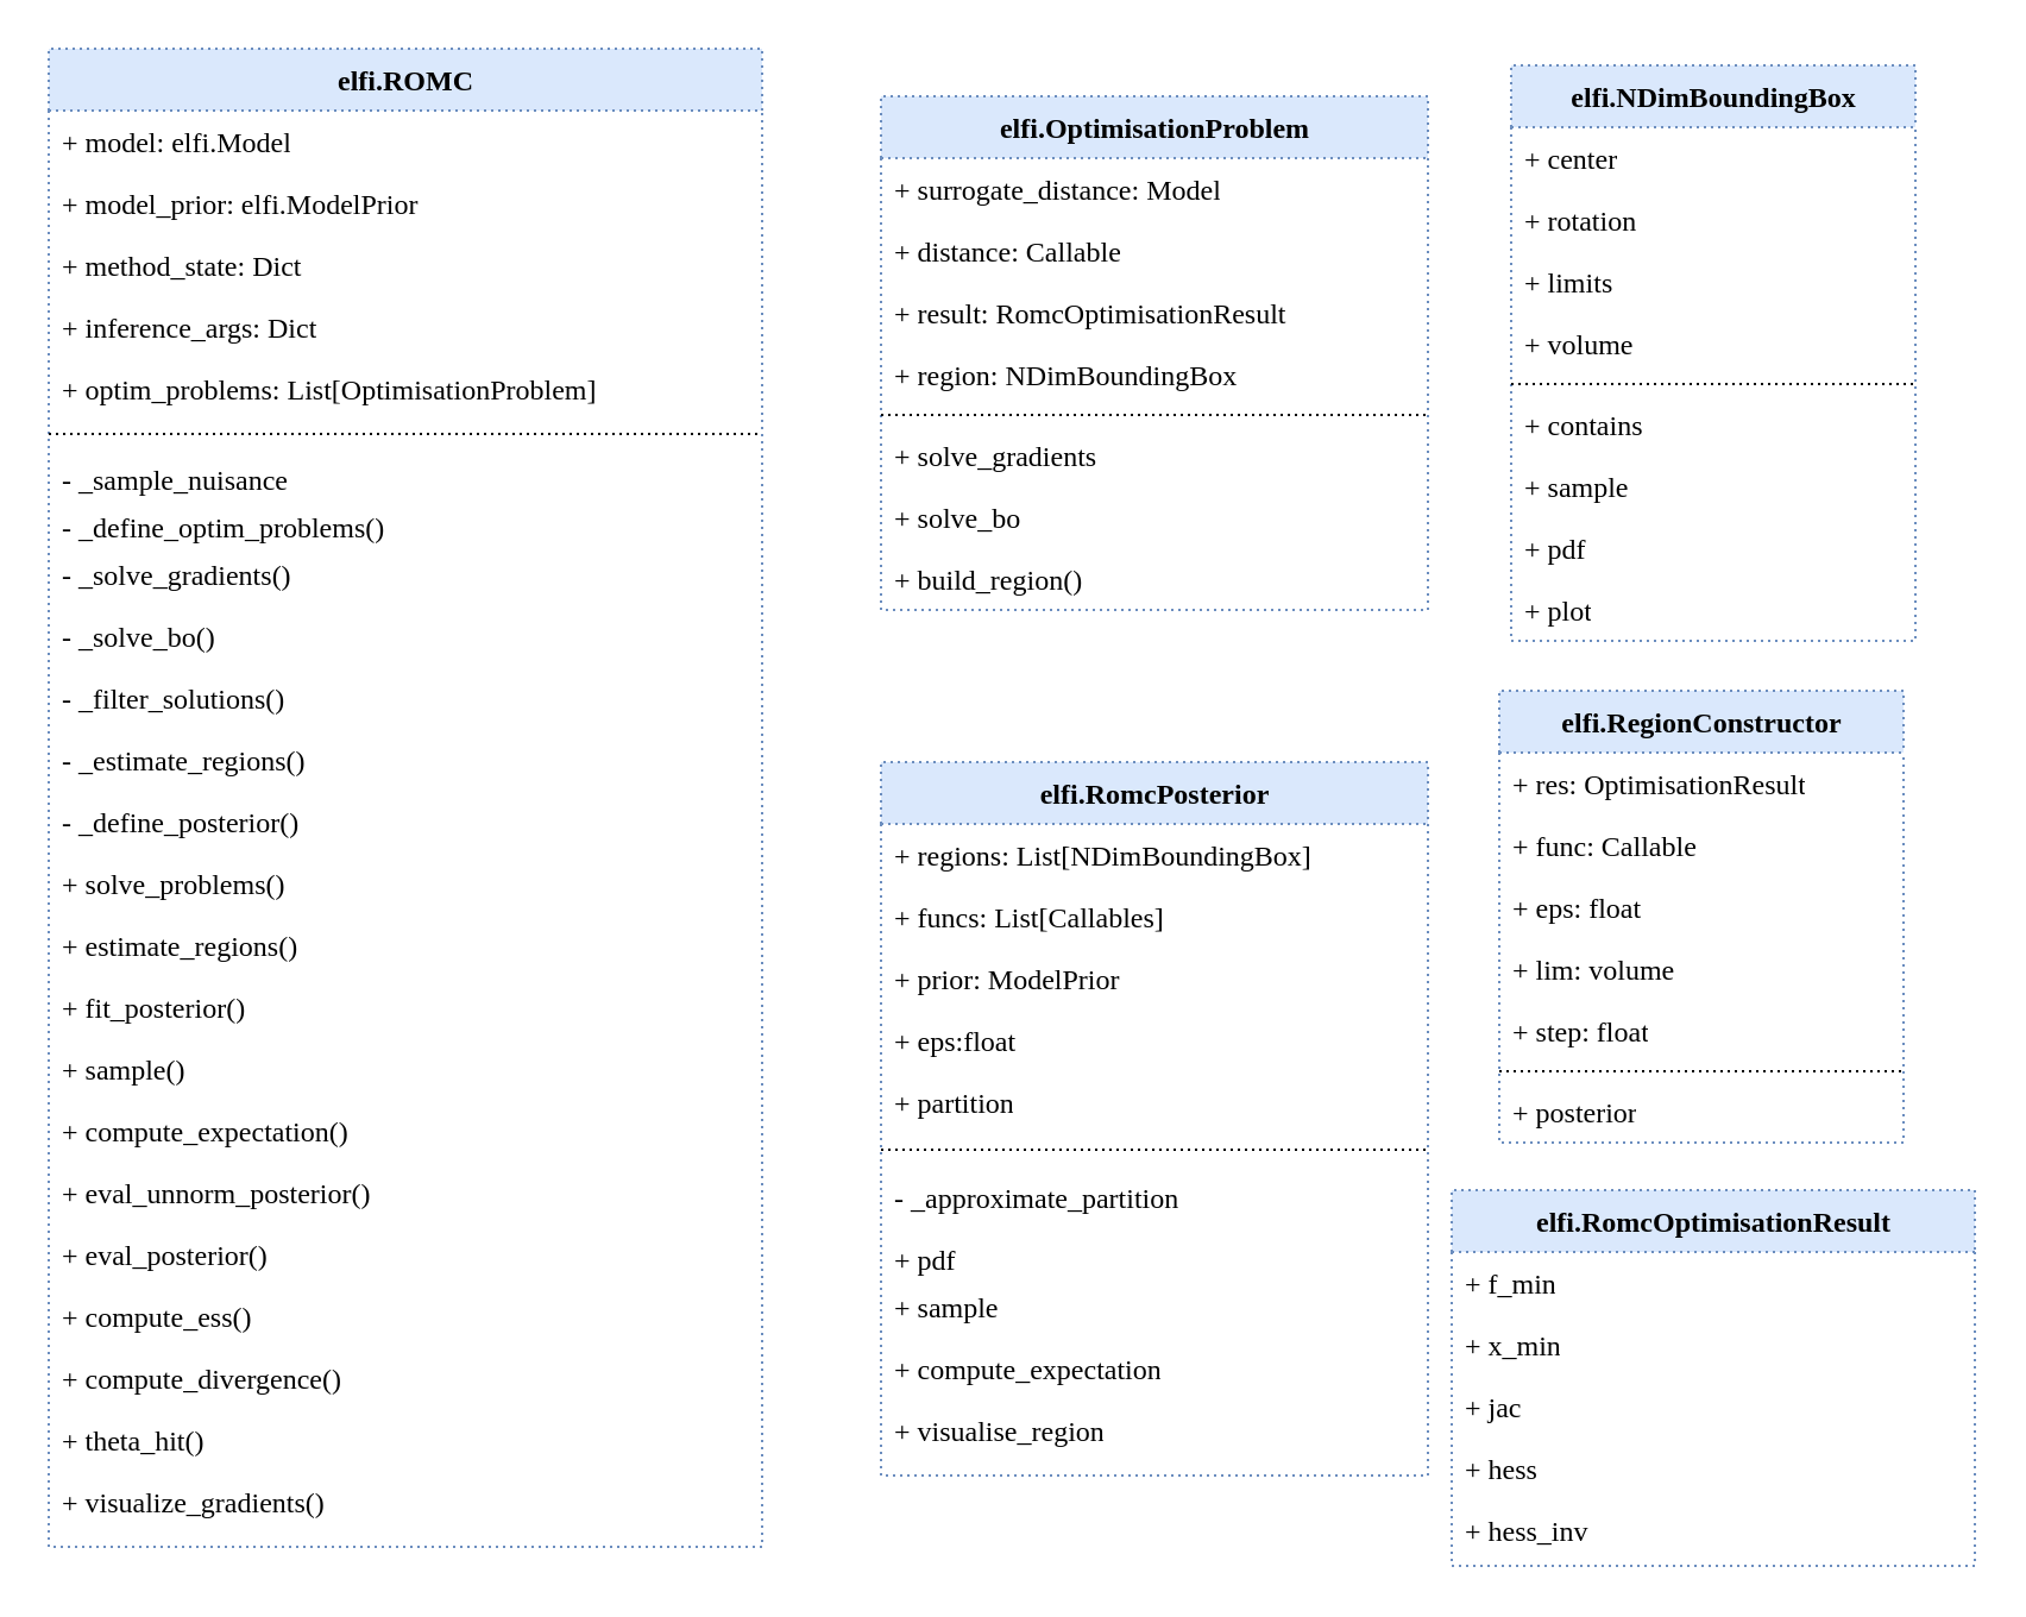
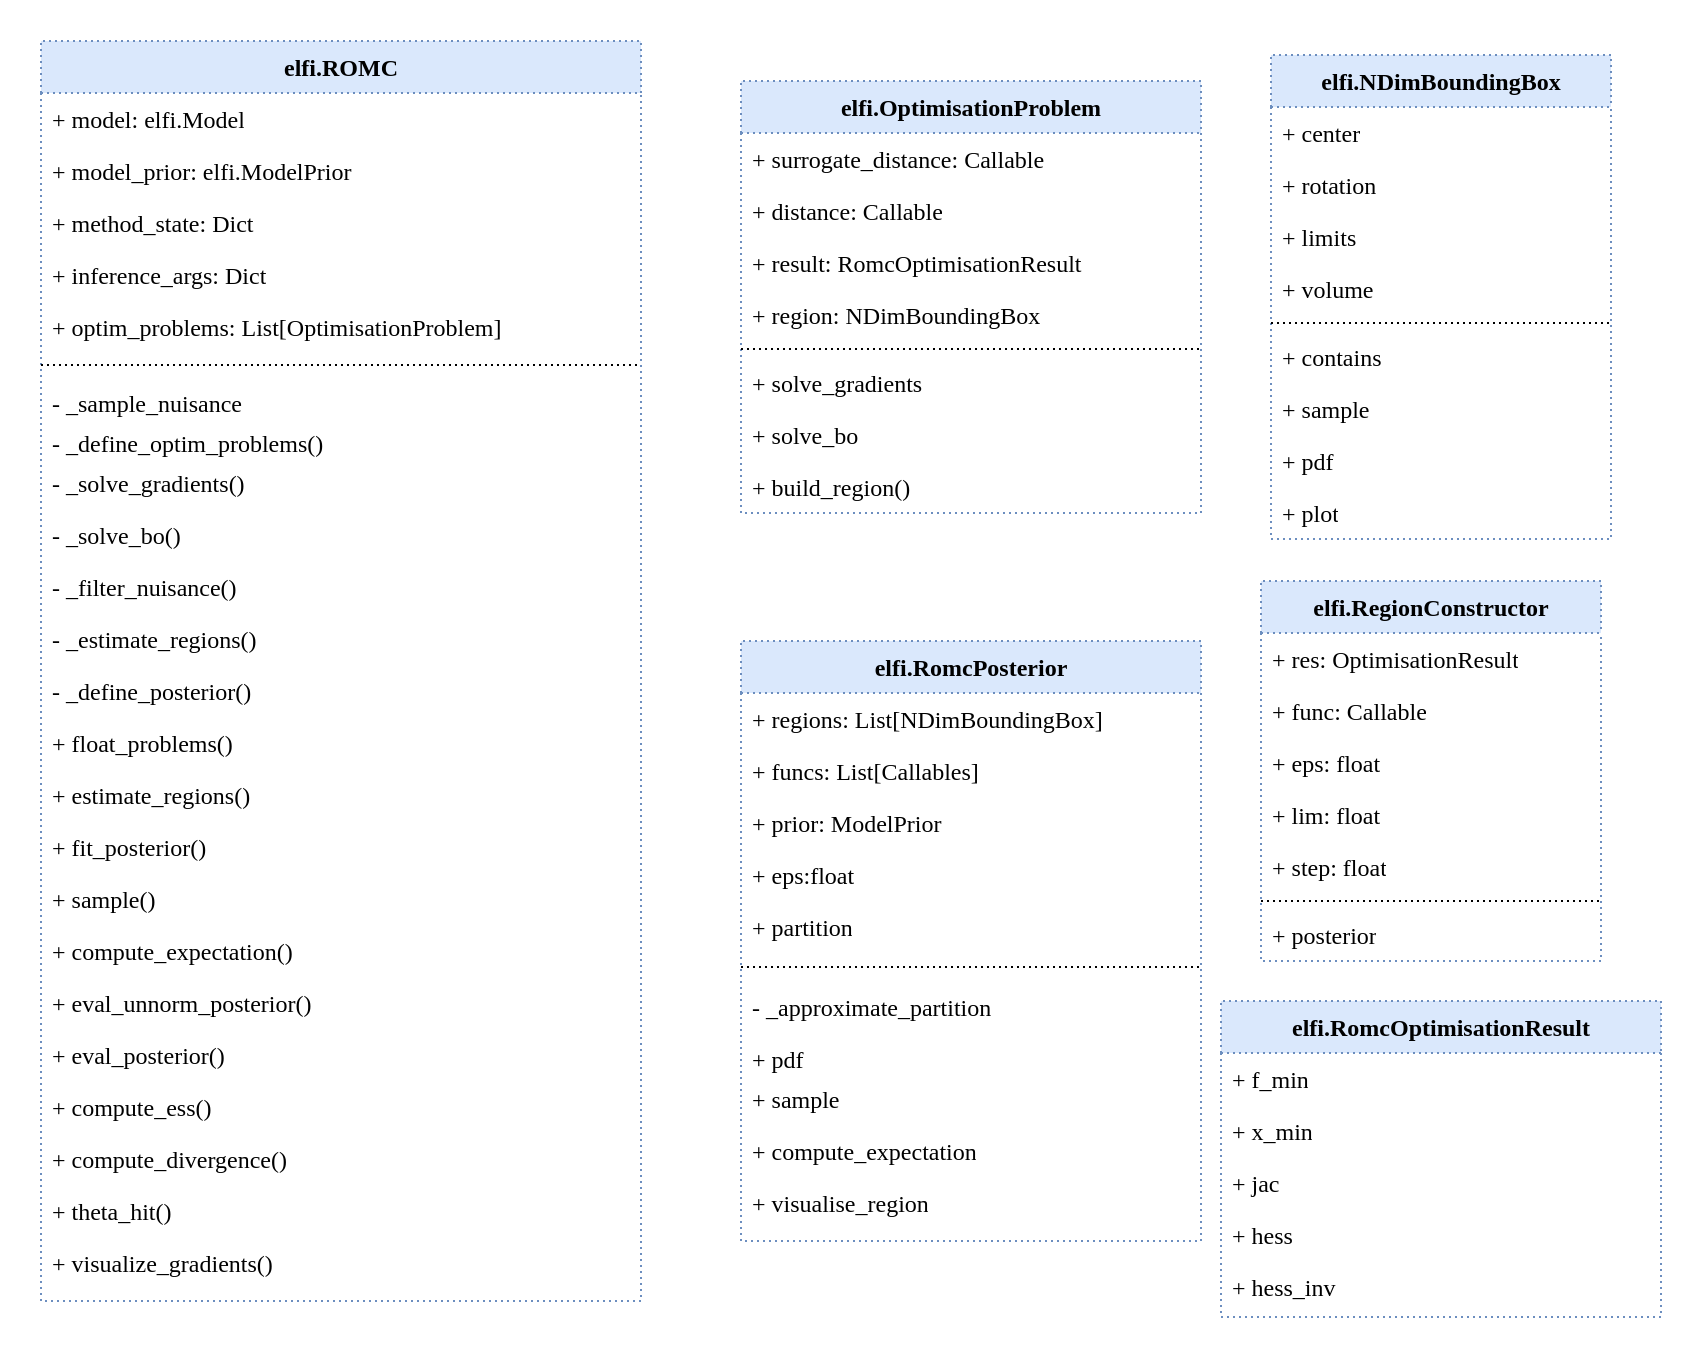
- <mxCell id="54" value="+ surrogate_distance: Model" style="text;html=1;strokeColor=none;fillColor=none;align=left;verticalAlign=top;spacingLeft=4;spacingRight=4;whiteSpace=wrap;overflow=hidden;rotatable=0;points=[[0,0.5],[1,0.5]];portConstraint=eastwest;fontFamily=Garamond;dashed=1;perimeterSpacing=0;strokeWidth=1;dashPattern=1 2;" parent="53" vertex="1"><mxGeometry y="26" width="230" height="26" as="geometry" /></mxCell>
+ <mxCell id="54" value="+ surrogate_distance: Callable" style="text;html=1;strokeColor=none;fillColor=none;align=left;verticalAlign=top;spacingLeft=4;spacingRight=4;whiteSpace=wrap;overflow=hidden;rotatable=0;points=[[0,0.5],[1,0.5]];portConstraint=eastwest;fontFamily=Garamond;dashed=1;perimeterSpacing=0;strokeWidth=1;dashPattern=1 2;" parent="53" vertex="1"><mxGeometry y="26" width="230" height="26" as="geometry" /></mxCell>
- <mxCell id="13" value="- _filter_solutions()" style="text;html=1;strokeColor=none;fillColor=none;align=left;verticalAlign=top;spacingLeft=4;spacingRight=4;whiteSpace=wrap;overflow=hidden;rotatable=0;points=[[0,0.5],[1,0.5]];portConstraint=eastwest;fontFamily=Garamond;dashed=1;perimeterSpacing=0;strokeWidth=1;dashPattern=1 2;" vertex="1" parent="2"><mxGeometry y="260" width="300" height="26" as="geometry" /></mxCell>
+ <mxCell id="13" value="- _filter_nuisance()" style="text;html=1;strokeColor=none;fillColor=none;align=left;verticalAlign=top;spacingLeft=4;spacingRight=4;whiteSpace=wrap;overflow=hidden;rotatable=0;points=[[0,0.5],[1,0.5]];portConstraint=eastwest;fontFamily=Garamond;dashed=1;perimeterSpacing=0;strokeWidth=1;dashPattern=1 2;" vertex="1" parent="2"><mxGeometry y="260" width="300" height="26" as="geometry" /></mxCell>
- <mxCell id="16" value="+ solve_problems()" style="text;html=1;strokeColor=none;fillColor=none;align=left;verticalAlign=top;spacingLeft=4;spacingRight=4;whiteSpace=wrap;overflow=hidden;rotatable=0;points=[[0,0.5],[1,0.5]];portConstraint=eastwest;fontFamily=Garamond;dashed=1;perimeterSpacing=0;strokeWidth=1;dashPattern=1 2;" vertex="1" parent="2"><mxGeometry y="338" width="300" height="26" as="geometry" /></mxCell>
+ <mxCell id="16" value="+ float_problems()" style="text;html=1;strokeColor=none;fillColor=none;align=left;verticalAlign=top;spacingLeft=4;spacingRight=4;whiteSpace=wrap;overflow=hidden;rotatable=0;points=[[0,0.5],[1,0.5]];portConstraint=eastwest;fontFamily=Garamond;dashed=1;perimeterSpacing=0;strokeWidth=1;dashPattern=1 2;" vertex="1" parent="2"><mxGeometry y="338" width="300" height="26" as="geometry" /></mxCell>
- <mxCell id="37" value="+ lim: volume" style="text;html=1;strokeColor=none;fillColor=none;align=left;verticalAlign=top;spacingLeft=4;spacingRight=4;whiteSpace=wrap;overflow=hidden;rotatable=0;points=[[0,0.5],[1,0.5]];portConstraint=eastwest;fontFamily=Garamond;dashed=1;perimeterSpacing=0;strokeWidth=1;dashPattern=1 2;" vertex="1" parent="33"><mxGeometry y="104" width="170" height="26" as="geometry" /></mxCell>
+ <mxCell id="37" value="+ lim: float" style="text;html=1;strokeColor=none;fillColor=none;align=left;verticalAlign=top;spacingLeft=4;spacingRight=4;whiteSpace=wrap;overflow=hidden;rotatable=0;points=[[0,0.5],[1,0.5]];portConstraint=eastwest;fontFamily=Garamond;dashed=1;perimeterSpacing=0;strokeWidth=1;dashPattern=1 2;" vertex="1" parent="33"><mxGeometry y="104" width="170" height="26" as="geometry" /></mxCell>
